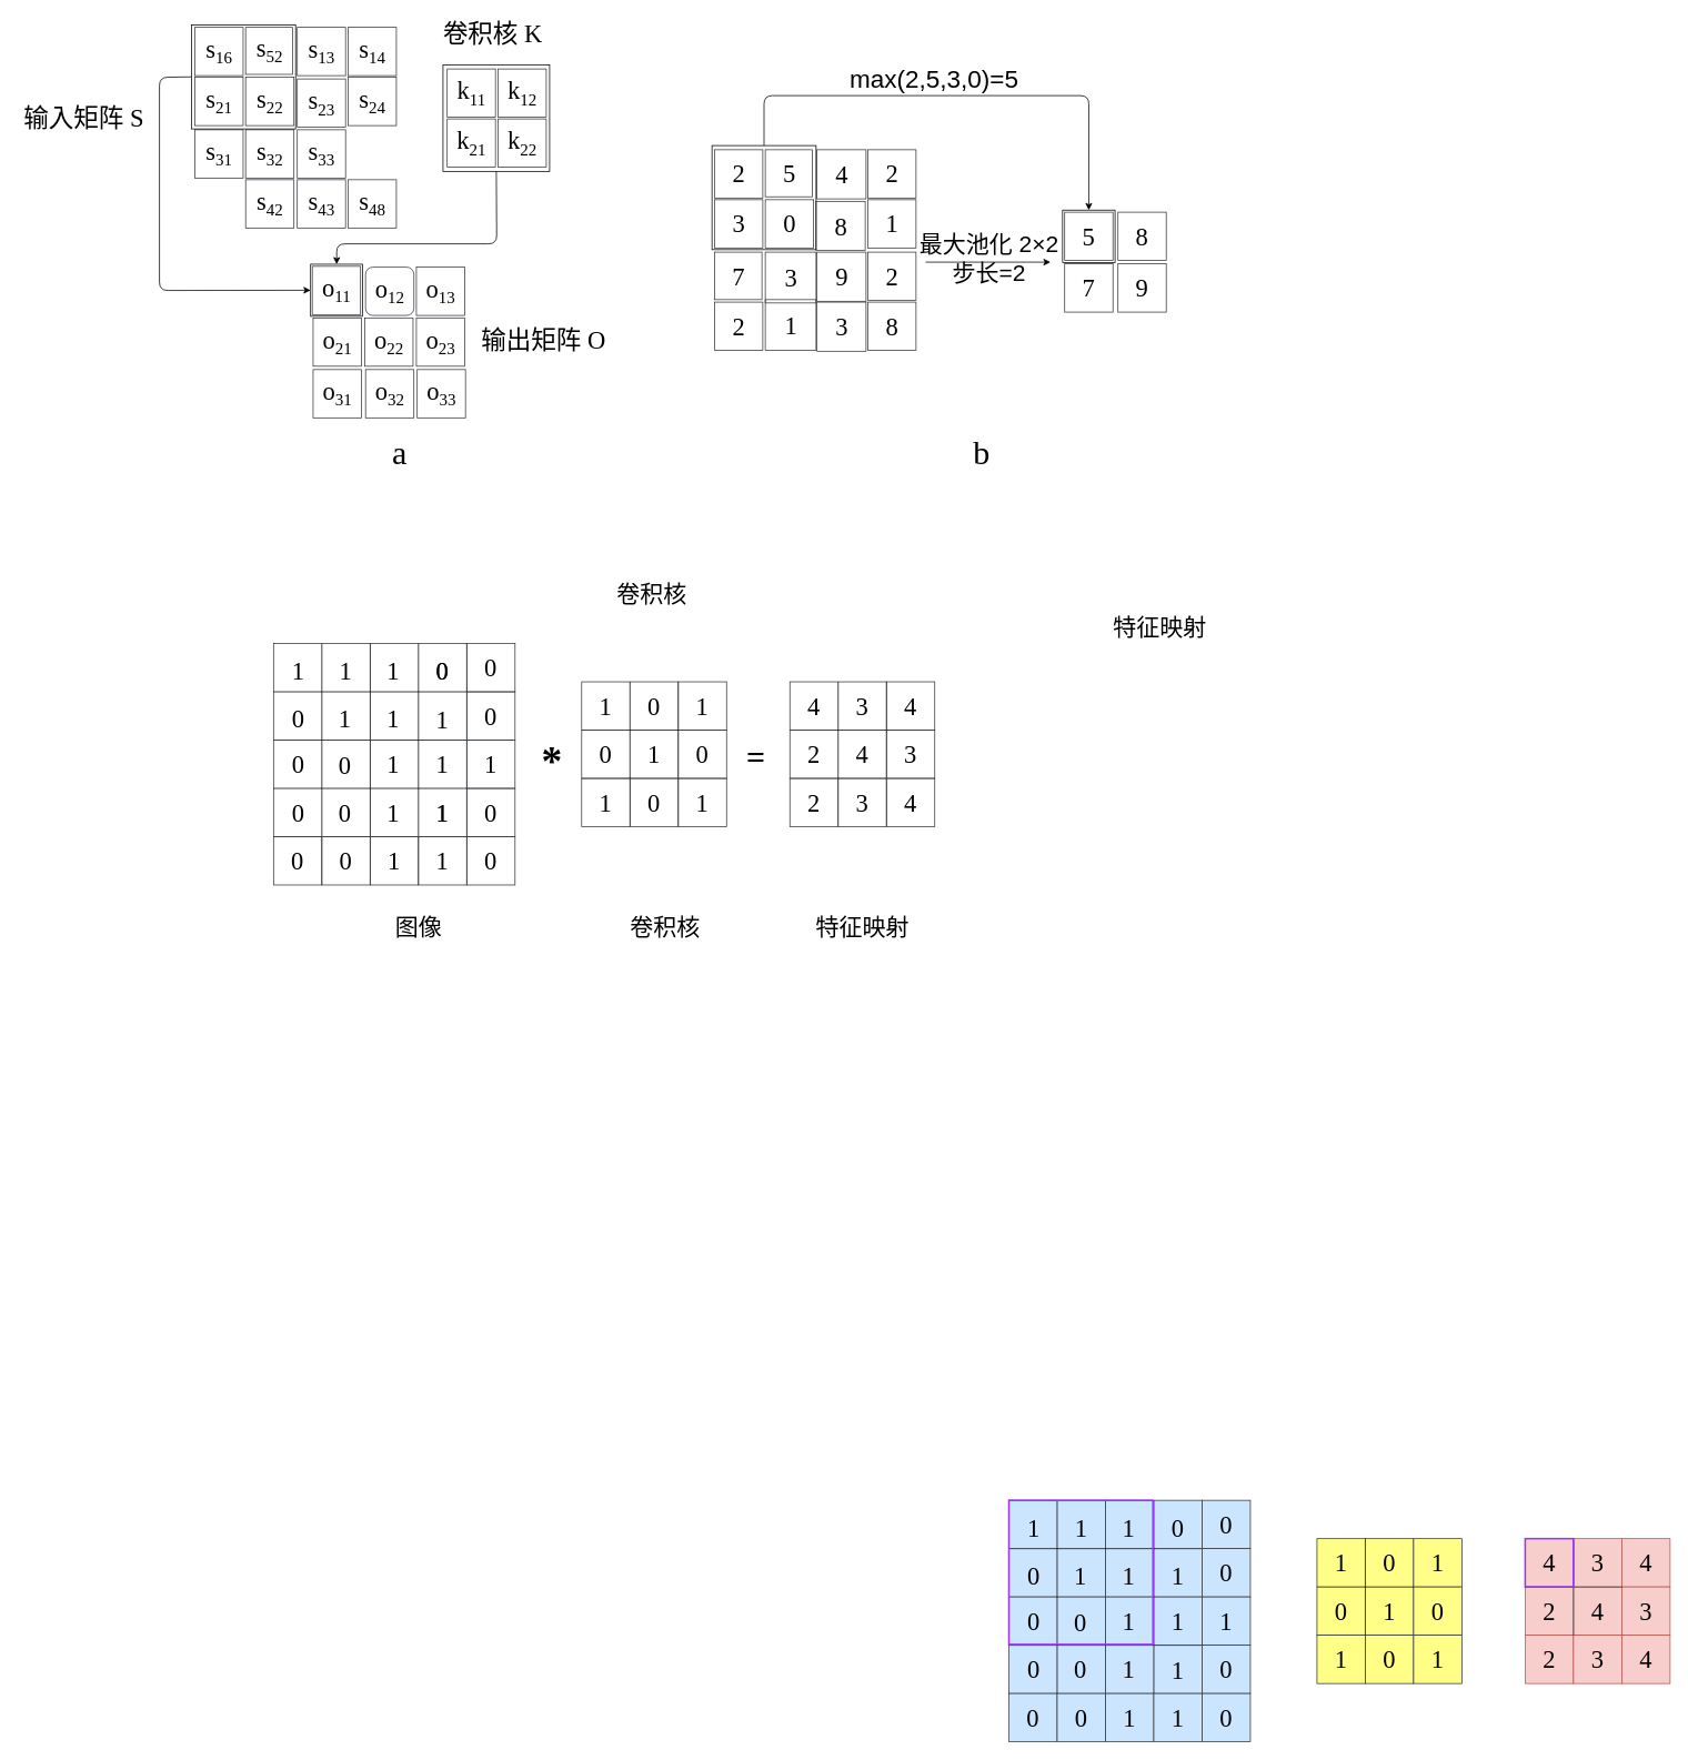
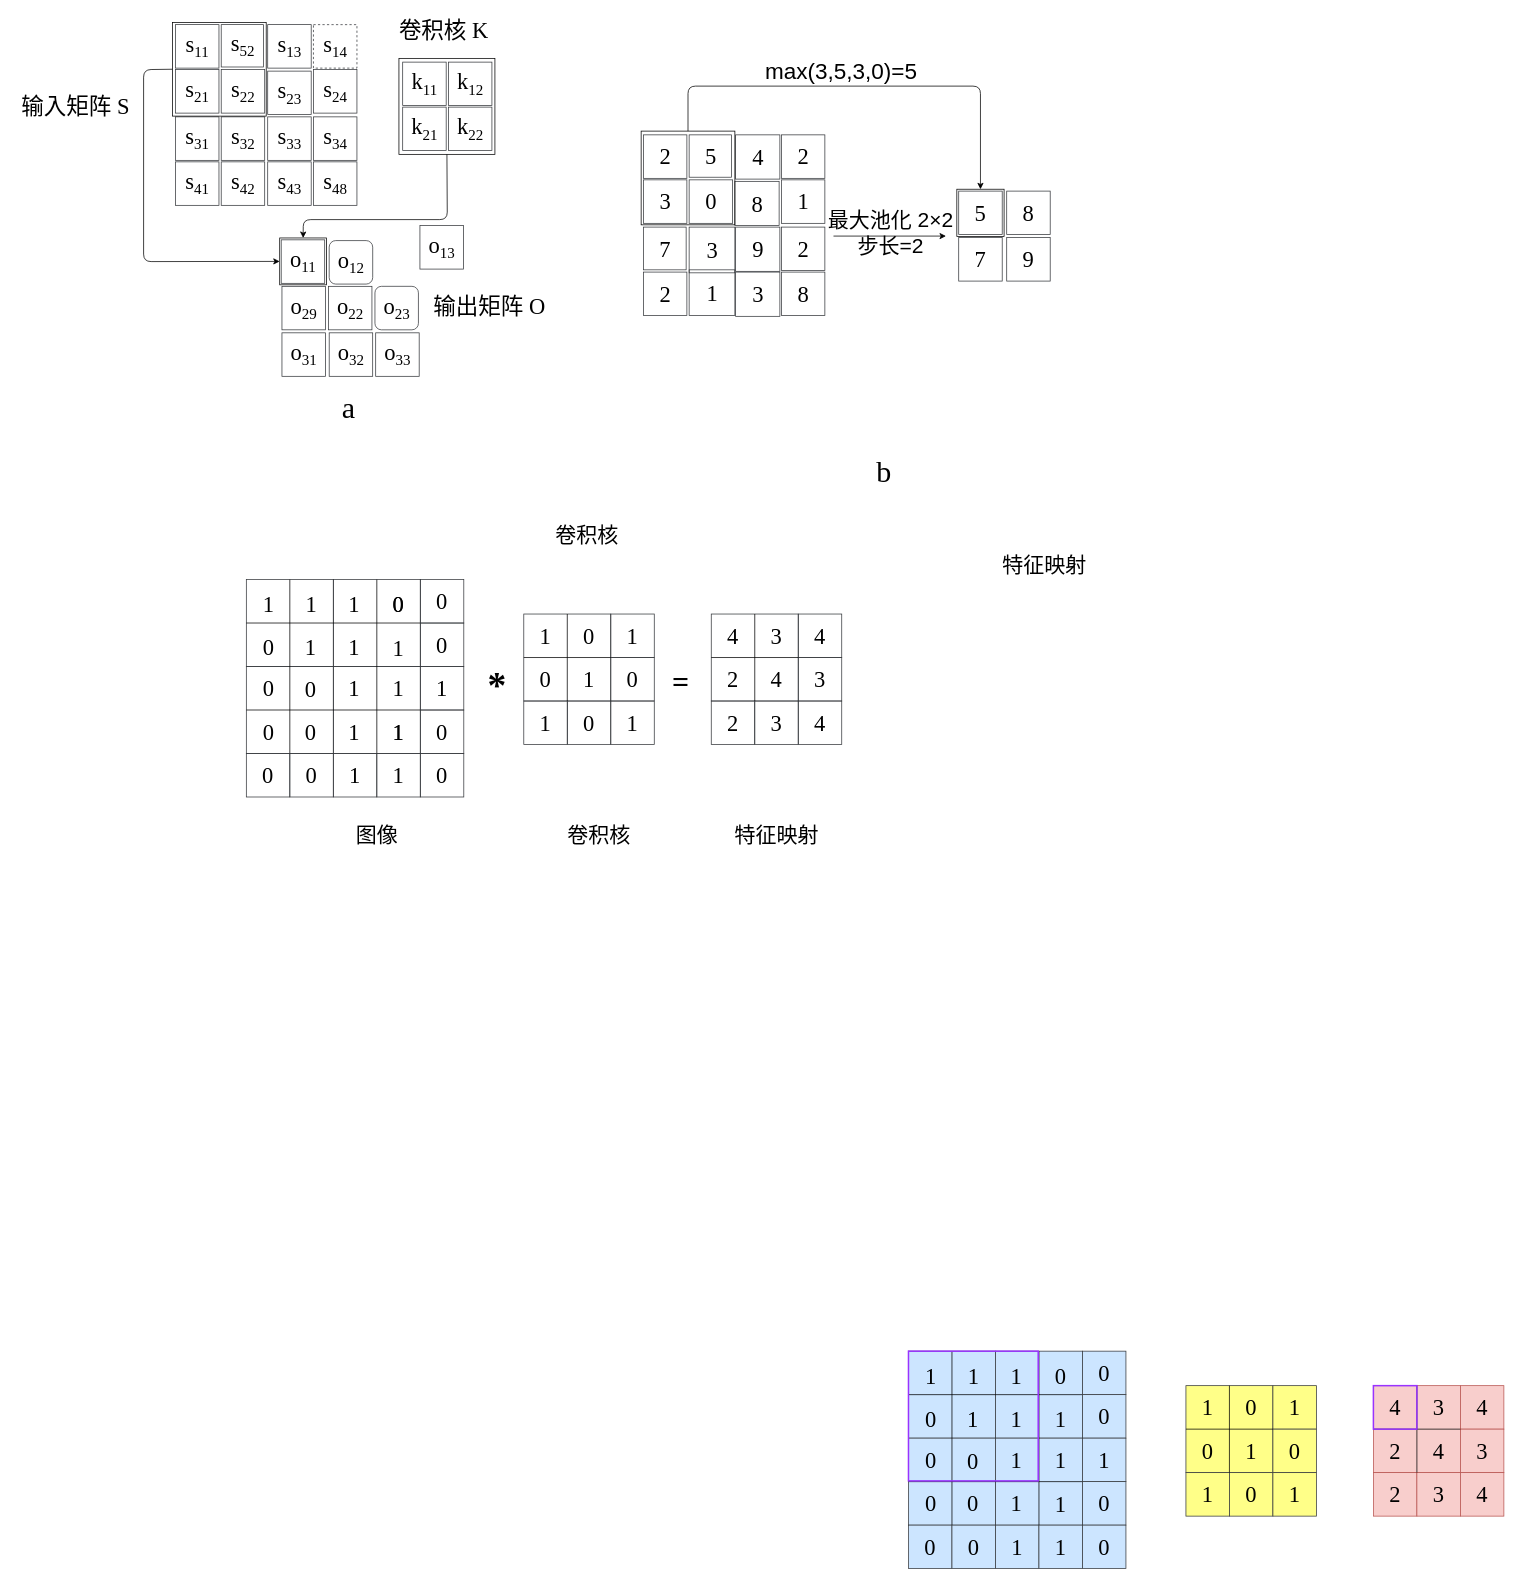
- <mxCell id="128" value="s&lt;sub&gt;&lt;font style=&quot;font-size: 20px&quot;&gt;16&lt;/font&gt;&lt;/sub&gt;" style="whiteSpace=wrap;html=1;aspect=fixed;fillColor=none;strokeColor=#36393d;fontSize=30;fontFamily=Times New Roman;" parent="1" vertex="1"><mxGeometry x="233.5" y="32" width="58" height="58" as="geometry" /></mxCell>
+ <mxCell id="128" value="s&lt;sub&gt;&lt;font style=&quot;font-size: 20px&quot;&gt;11&lt;/font&gt;&lt;/sub&gt;" style="whiteSpace=wrap;html=1;aspect=fixed;fillColor=none;strokeColor=#36393d;fontSize=30;fontFamily=Times New Roman;" parent="1" vertex="1"><mxGeometry x="233.5" y="32" width="58" height="58" as="geometry" /></mxCell>
- <mxCell id="131" value="s&lt;sub&gt;&lt;font style=&quot;font-size: 20px&quot;&gt;14&lt;/font&gt;&lt;/sub&gt;" style="whiteSpace=wrap;html=1;aspect=fixed;fillColor=none;strokeColor=#36393d;fontSize=30;fontFamily=Times New Roman;" parent="1" vertex="1"><mxGeometry x="417.5" y="32" width="58" height="58" as="geometry" /></mxCell>
+ <mxCell id="131" value="s&lt;sub&gt;&lt;font style=&quot;font-size: 20px&quot;&gt;14&lt;/font&gt;&lt;/sub&gt;" style="whiteSpace=wrap;html=1;aspect=fixed;fillColor=none;strokeColor=#36393d;fontSize=30;fontFamily=Times New Roman;dashed=1;" parent="1" vertex="1"><mxGeometry x="417.5" y="32" width="58" height="58" as="geometry" /></mxCell>
- <mxCell id="190" value="&lt;font style=&quot;font-size: 30px&quot;&gt;max(2,5,3,0)=5&lt;/font&gt;" style="text;html=1;align=center;verticalAlign=middle;resizable=0;points=[];autosize=1;" vertex="1" parent="1"><mxGeometry x="1011" y="79" width="220" height="30" as="geometry" /></mxCell>
+ <mxCell id="190" value="&lt;font style=&quot;font-size: 30px&quot;&gt;max(3,5,3,0)=5&lt;/font&gt;" style="text;html=1;align=center;verticalAlign=middle;resizable=0;points=[];autosize=1;" vertex="1" parent="1"><mxGeometry x="1011" y="79" width="220" height="30" as="geometry" /></mxCell>
+ <mxCell id="139" value="s&lt;sub&gt;&lt;font style=&quot;font-size: 20px&quot;&gt;34&lt;/font&gt;&lt;/sub&gt;" style="whiteSpace=wrap;html=1;aspect=fixed;fillColor=none;strokeColor=#36393d;fontSize=30;fontFamily=Times New Roman;" parent="1" vertex="1"><mxGeometry x="417.5" y="155" width="58" height="58" as="geometry" /></mxCell>
+ <mxCell id="140" value="s&lt;sub&gt;&lt;font style=&quot;font-size: 20px&quot;&gt;41&lt;/font&gt;&lt;/sub&gt;" style="whiteSpace=wrap;html=1;aspect=fixed;fillColor=none;strokeColor=#36393d;fontSize=30;fontFamily=Times New Roman;" parent="1" vertex="1"><mxGeometry x="233.5" y="215" width="58" height="58" as="geometry" /></mxCell>
- <mxCell id="150" value="o&lt;sub&gt;&lt;font style=&quot;font-size: 20px&quot;&gt;13&lt;/font&gt;&lt;/sub&gt;" style="whiteSpace=wrap;html=1;aspect=fixed;fillColor=none;strokeColor=#36393d;fontSize=30;fontFamily=Times New Roman;" parent="1" vertex="1"><mxGeometry x="499.5" y="320" width="58" height="58" as="geometry" /></mxCell>
+ <mxCell id="150" value="o&lt;sub&gt;&lt;font style=&quot;font-size: 20px&quot;&gt;13&lt;/font&gt;&lt;/sub&gt;" style="whiteSpace=wrap;html=1;aspect=fixed;fillColor=none;strokeColor=#36393d;fontSize=30;fontFamily=Times New Roman;" parent="1" vertex="1"><mxGeometry x="559.5" y="300" width="58" height="58" as="geometry" /></mxCell>
- <mxCell id="151" value="&lt;span style=&quot;white-space: normal&quot;&gt;o&lt;/span&gt;&lt;sub style=&quot;white-space: normal&quot;&gt;&lt;font style=&quot;font-size: 20px&quot;&gt;21&lt;/font&gt;&lt;/sub&gt;" style="whiteSpace=wrap;html=1;aspect=fixed;fillColor=none;strokeColor=#36393d;fontSize=30;fontFamily=Times New Roman;" parent="1" vertex="1"><mxGeometry x="375.5" y="381" width="58" height="58" as="geometry" /></mxCell>
+ <mxCell id="151" value="&lt;span style=&quot;white-space: normal&quot;&gt;o&lt;/span&gt;&lt;sub style=&quot;white-space: normal&quot;&gt;&lt;font style=&quot;font-size: 20px&quot;&gt;29&lt;/font&gt;&lt;/sub&gt;" style="whiteSpace=wrap;html=1;aspect=fixed;fillColor=none;strokeColor=#36393d;fontSize=30;fontFamily=Times New Roman;" parent="1" vertex="1"><mxGeometry x="375.5" y="381" width="58" height="58" as="geometry" /></mxCell>
- <mxCell id="153" value="o&lt;sub&gt;&lt;font style=&quot;font-size: 20px&quot;&gt;23&lt;/font&gt;&lt;/sub&gt;" style="whiteSpace=wrap;html=1;aspect=fixed;fillColor=none;strokeColor=#36393d;fontSize=30;fontFamily=Times New Roman;" parent="1" vertex="1"><mxGeometry x="499.5" y="381" width="58" height="58" as="geometry" /></mxCell>
+ <mxCell id="153" value="o&lt;sub&gt;&lt;font style=&quot;font-size: 20px&quot;&gt;23&lt;/font&gt;&lt;/sub&gt;" style="whiteSpace=wrap;html=1;aspect=fixed;fillColor=none;strokeColor=#36393d;fontSize=30;fontFamily=Times New Roman;rounded=1;" parent="1" vertex="1"><mxGeometry x="499.5" y="381" width="58" height="58" as="geometry" /></mxCell>
- <mxCell id="191" value="&lt;font style=&quot;font-size: 40px&quot; face=&quot;Times New Roman&quot;&gt;a&lt;/font&gt;" style="text;html=1;align=center;verticalAlign=middle;resizable=0;points=[];autosize=1;" vertex="1" parent="1"><mxGeometry x="464" y="528" width="30" height="30" as="geometry" /></mxCell>
+ <mxCell id="191" value="&lt;font style=&quot;font-size: 40px&quot; face=&quot;Times New Roman&quot;&gt;a&lt;/font&gt;" style="text;html=1;align=center;verticalAlign=middle;resizable=0;points=[];autosize=1;" vertex="1" parent="1"><mxGeometry x="449" y="528" width="30" height="30" as="geometry" /></mxCell>
- <mxCell id="192" value="&lt;font face=&quot;Times New Roman&quot; style=&quot;font-size: 40px&quot;&gt;b&lt;/font&gt;" style="text;html=1;align=center;verticalAlign=middle;resizable=0;points=[];autosize=1;" vertex="1" parent="1"><mxGeometry x="1158" y="528" width="40" height="30" as="geometry" /></mxCell>
+ <mxCell id="192" value="&lt;font face=&quot;Times New Roman&quot; style=&quot;font-size: 40px&quot;&gt;b&lt;/font&gt;" style="text;html=1;align=center;verticalAlign=middle;resizable=0;points=[];autosize=1;" vertex="1" parent="1"><mxGeometry x="1158" y="613" width="40" height="30" as="geometry" /></mxCell>
